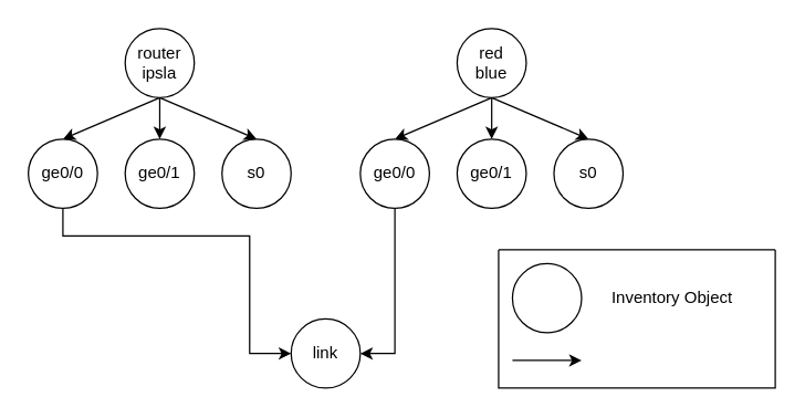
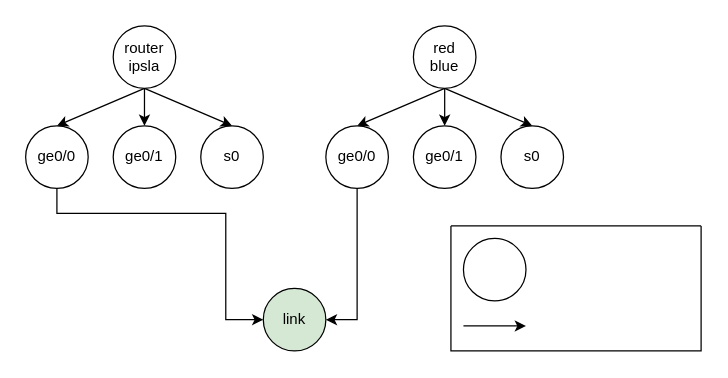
- <mxCell id="21" value="Inventory Object" style="text;html=1;strokeColor=none;fillColor=none;align=left;verticalAlign=middle;whiteSpace=wrap;rounded=0;" vertex="1" parent="19"><mxGeometry x="80" y="20" width="100" height="30" as="geometry" /></mxCell>
- <mxCell id="18" value="link" style="ellipse;whiteSpace=wrap;html=1;aspect=fixed;" vertex="1" parent="1"><mxGeometry x="210" y="230" width="50" height="50" as="geometry" /></mxCell>
+ <mxCell id="18" value="link" style="ellipse;whiteSpace=wrap;html=1;aspect=fixed;fillColor=#d5e8d4;" vertex="1" parent="1"><mxGeometry x="210" y="230" width="50" height="50" as="geometry" /></mxCell>
